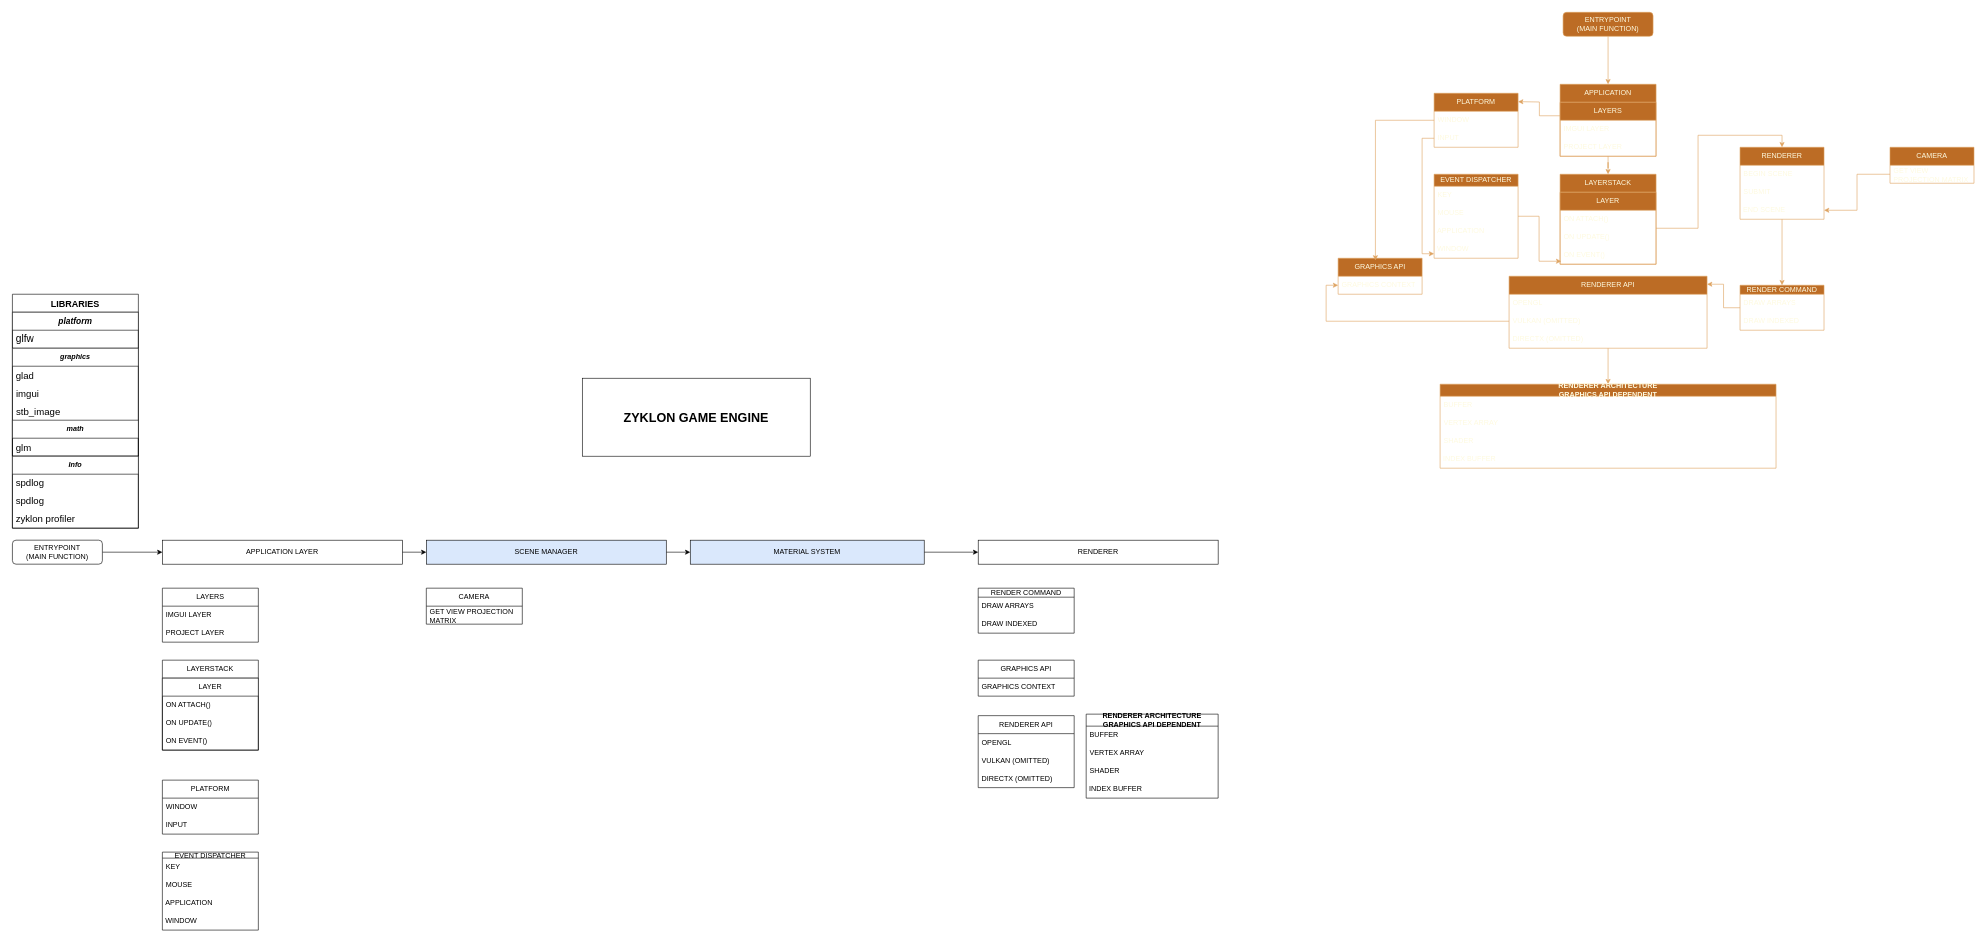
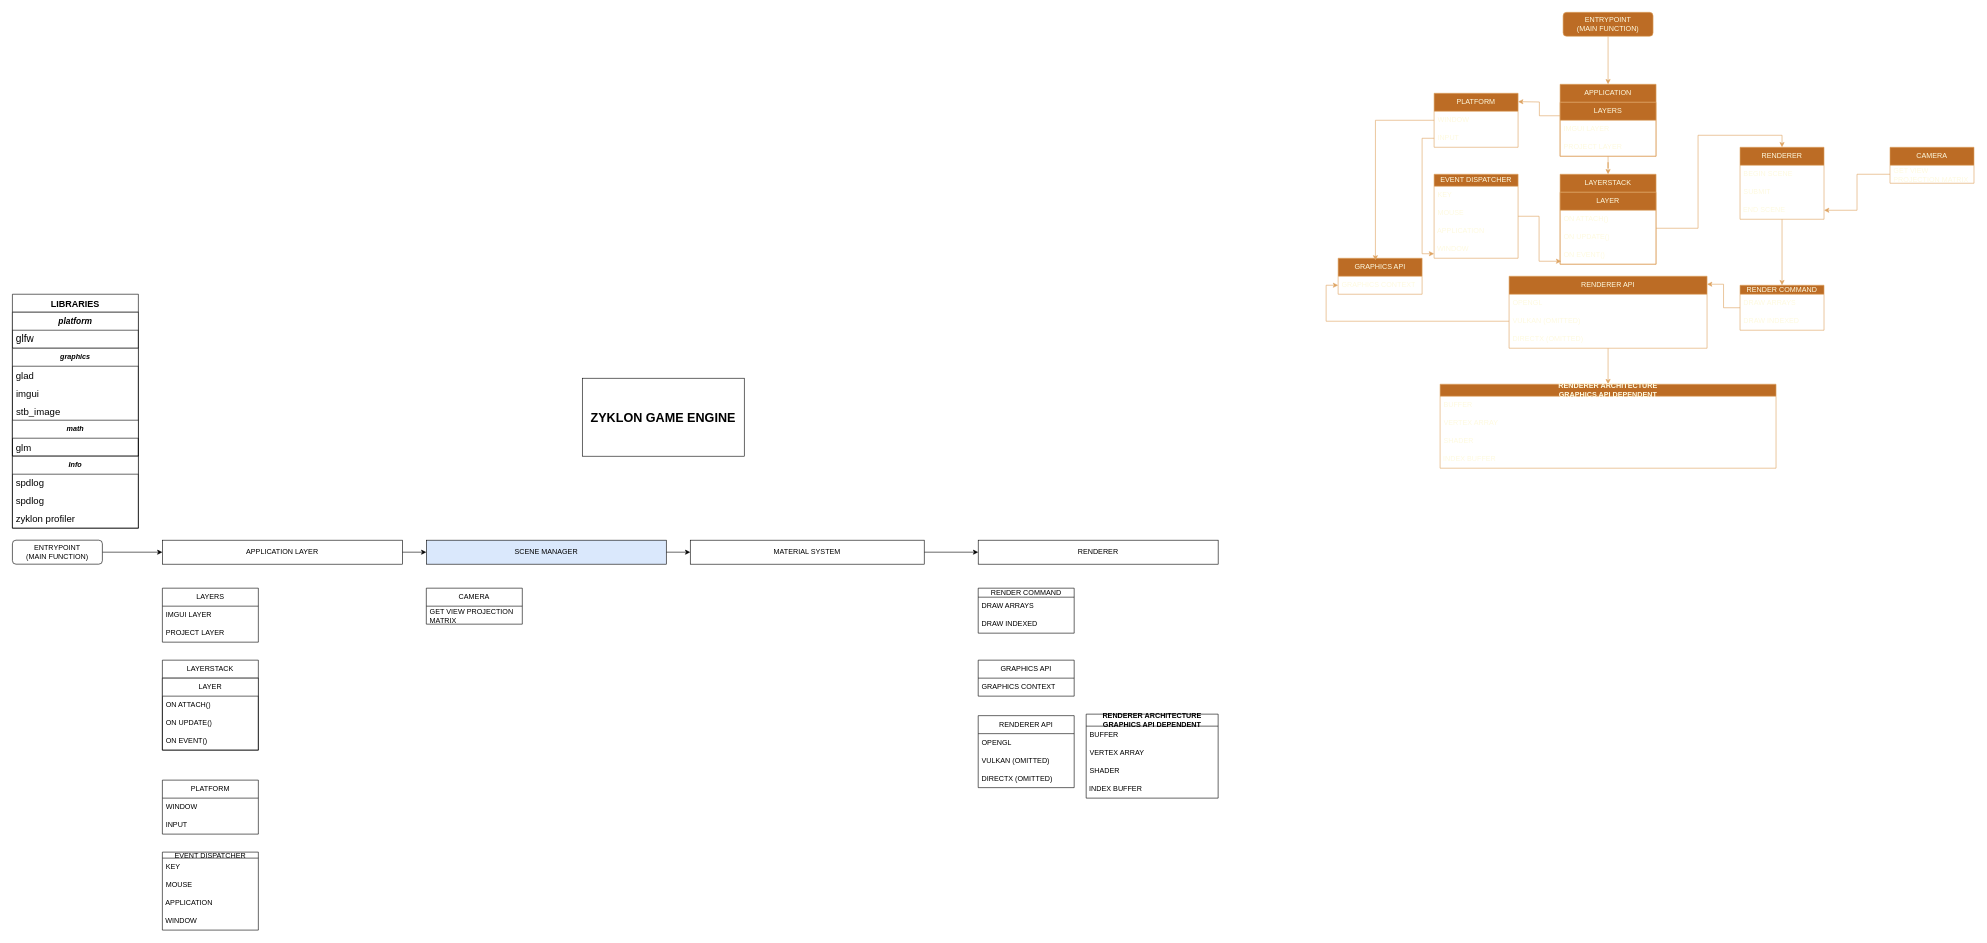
- <mxCell id="7" value="ZYKLON GAME ENGINE" style="rounded=0;whiteSpace=wrap;html=1;fontSize=21;fontStyle=1;labelBackgroundColor=none;" parent="1" vertex="1"><mxGeometry x="970" y="630" width="380" height="130" as="geometry" /></mxCell>
+ <mxCell id="7" value="ZYKLON GAME ENGINE" style="rounded=0;whiteSpace=wrap;html=1;fontSize=21;fontStyle=1;labelBackgroundColor=none;" parent="1" vertex="1"><mxGeometry x="970" y="630" width="270" height="130" as="geometry" /></mxCell>
- <mxCell id="69" value="MATERIAL SYSTEM" style="rounded=0;whiteSpace=wrap;html=1;fillColor=#dae8fc;" parent="1" vertex="1"><mxGeometry x="1150" y="900" width="390" height="40" as="geometry" /></mxCell>
+ <mxCell id="69" value="MATERIAL SYSTEM" style="rounded=0;whiteSpace=wrap;html=1;" parent="1" vertex="1"><mxGeometry x="1150" y="900" width="390" height="40" as="geometry" /></mxCell>
